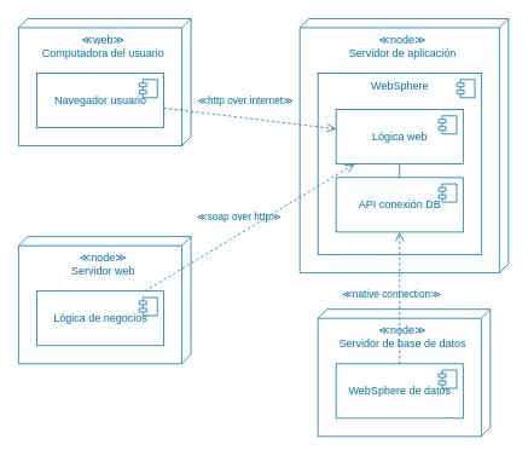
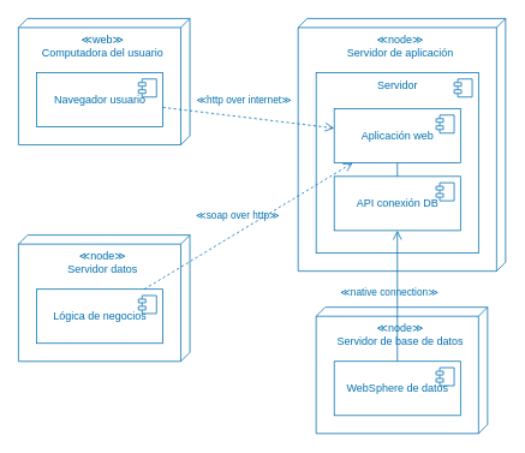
- <mxCell id="9" value="WebSphere" style="html=1;dropTarget=0;fillColor=none;fontColor=#006EAF;strokeColor=#006EAF;verticalAlign=top;" vertex="1" parent="1"><mxGeometry x="350" y="80" width="180" height="200" as="geometry" /></mxCell>
+ <mxCell id="9" value="Servidor" style="html=1;dropTarget=0;fillColor=none;fontColor=#006EAF;strokeColor=#006EAF;verticalAlign=top;" vertex="1" parent="1"><mxGeometry x="350" y="80" width="180" height="200" as="geometry" /></mxCell>
- <mxCell id="11" value="&lt;span&gt;Lógica web&lt;/span&gt;" style="html=1;dropTarget=0;fillColor=none;fontColor=#006EAF;strokeColor=#006EAF;fontStyle=0" vertex="1" parent="1"><mxGeometry x="370" y="120" width="140" height="60" as="geometry" /></mxCell>
+ <mxCell id="11" value="&lt;span&gt;Aplicación web&lt;/span&gt;" style="html=1;dropTarget=0;fillColor=none;fontColor=#006EAF;strokeColor=#006EAF;fontStyle=0" vertex="1" parent="1"><mxGeometry x="370" y="120" width="140" height="60" as="geometry" /></mxCell>
- <mxCell id="5" value="≪node≫&lt;br&gt;Servidor web" style="verticalAlign=top;align=center;shape=cube;size=10;direction=south;fontStyle=0;html=1;boundedLbl=1;spacingLeft=5;fillColor=none;fontColor=#006EAF;strokeColor=#006EAF;" vertex="1" parent="1"><mxGeometry x="20" y="260" width="190" height="140" as="geometry" /></mxCell>
+ <mxCell id="5" value="≪node≫&lt;br&gt;Servidor datos" style="verticalAlign=top;align=center;shape=cube;size=10;direction=south;fontStyle=0;html=1;boundedLbl=1;spacingLeft=5;fillColor=none;fontColor=#006EAF;strokeColor=#006EAF;" vertex="1" parent="1"><mxGeometry x="20" y="260" width="190" height="140" as="geometry" /></mxCell>
- <mxCell id="20" value="≪native connection≫" style="endArrow=open;startArrow=none;endFill=0;startFill=0;endSize=8;html=1;verticalAlign=bottom;dashed=1;labelBackgroundColor=none;fontColor=#006EAF;fillColor=#1ba1e2;strokeColor=#006EAF;" edge="1" parent="1" source="16" target="13"><mxGeometry x="-0.064" y="9" width="160" relative="1" as="geometry"><mxPoint x="169.5" y="330" as="sourcePoint" /><mxPoint x="400.5" y="190" as="targetPoint" /><mxPoint as="offset" /></mxGeometry></mxCell>
+ <mxCell id="20" value="≪native connection≫" style="endArrow=open;startArrow=none;endFill=0;startFill=0;endSize=8;html=1;verticalAlign=bottom;dashed=0;labelBackgroundColor=none;fontColor=#006EAF;fillColor=#1ba1e2;strokeColor=#006EAF;" edge="1" parent="1" source="16" target="13"><mxGeometry x="-0.064" y="9" width="160" relative="1" as="geometry"><mxPoint x="169.5" y="330" as="sourcePoint" /><mxPoint x="400.5" y="190" as="targetPoint" /><mxPoint as="offset" /></mxGeometry></mxCell>
